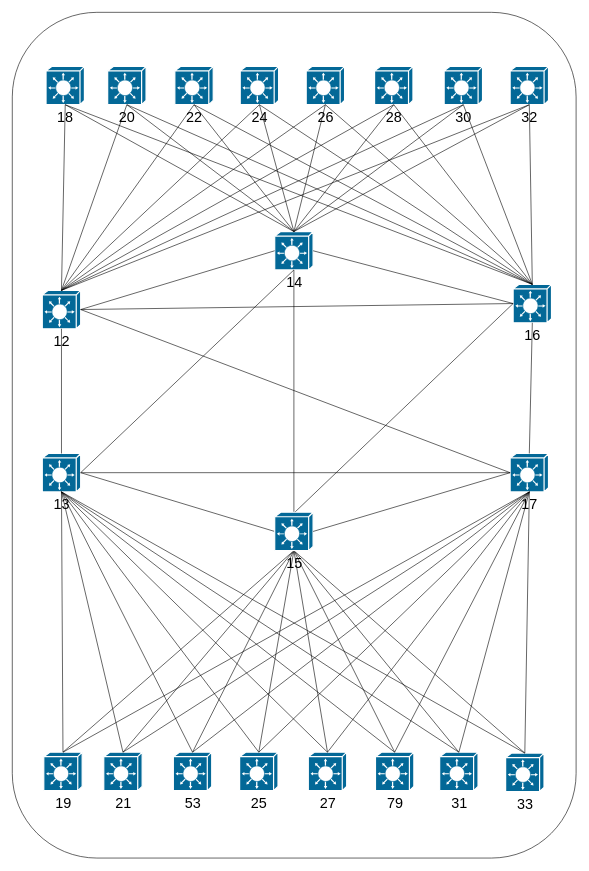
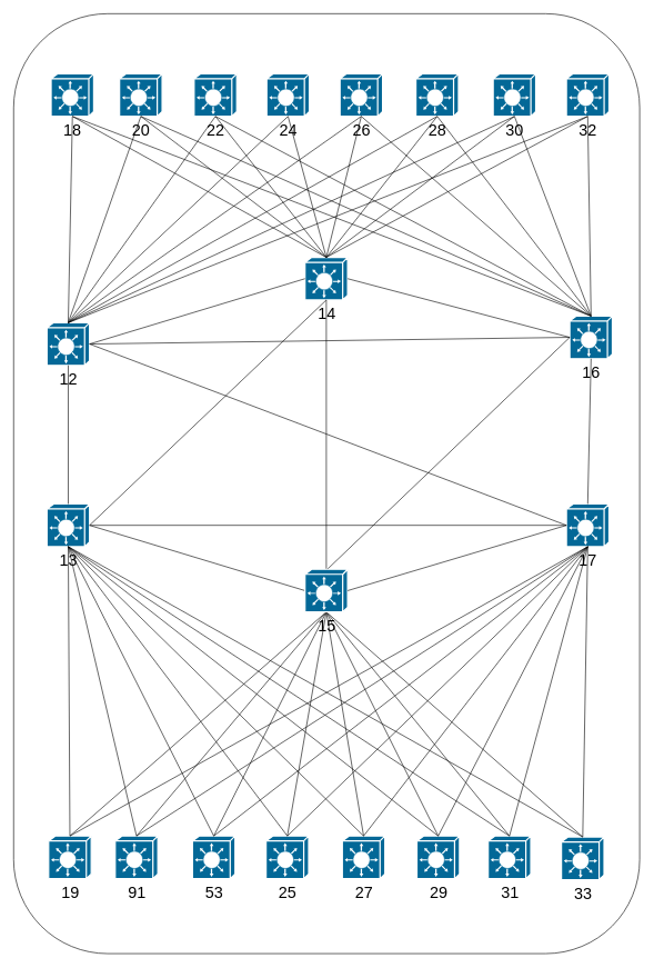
- <mxCell id="69" value="" style="endArrow=none;html=1;exitX=0.5;exitY=0;exitDx=0;exitDy=0;exitPerimeter=0;entryX=0.5;entryY=1;entryDx=0;entryDy=0;entryPerimeter=0;" parent="1" source="6" target="14" edge="1"><mxGeometry width="50" height="50" relative="1" as="geometry"><mxPoint x="116" y="873.5" as="sourcePoint" /><mxPoint x="166" y="823.5" as="targetPoint" /></mxGeometry></mxCell>
- <mxCell id="11" value="&lt;font style=&quot;font-size: 24px&quot;&gt;21&lt;/font&gt;" style="shape=mxgraph.cisco.switches.layer_3_switch;html=1;pointerEvents=1;dashed=0;fillColor=#036897;strokeColor=#ffffff;strokeWidth=2;verticalLabelPosition=bottom;verticalAlign=top;align=center;outlineConnect=0;" parent="1" vertex="1"><mxGeometry x="172.5" y="1253.5" width="64" height="64" as="geometry" /></mxCell>
+ <mxCell id="11" value="&lt;font style=&quot;font-size: 24px&quot;&gt;91&lt;/font&gt;" style="shape=mxgraph.cisco.switches.layer_3_switch;html=1;pointerEvents=1;dashed=0;fillColor=#036897;strokeColor=#ffffff;strokeWidth=2;verticalLabelPosition=bottom;verticalAlign=top;align=center;outlineConnect=0;" parent="1" vertex="1"><mxGeometry x="172.5" y="1253.5" width="64" height="64" as="geometry" /></mxCell>
- <mxCell id="19" value="&lt;font style=&quot;font-size: 24px&quot;&gt;79&lt;/font&gt;" style="shape=mxgraph.cisco.switches.layer_3_switch;html=1;pointerEvents=1;dashed=0;fillColor=#036897;strokeColor=#ffffff;strokeWidth=2;verticalLabelPosition=bottom;verticalAlign=top;align=center;outlineConnect=0;" parent="1" vertex="1"><mxGeometry x="625.5" y="1253.5" width="64" height="64" as="geometry" /></mxCell>
+ <mxCell id="19" value="&lt;font style=&quot;font-size: 24px&quot;&gt;29&lt;/font&gt;" style="shape=mxgraph.cisco.switches.layer_3_switch;html=1;pointerEvents=1;dashed=0;fillColor=#036897;strokeColor=#ffffff;strokeWidth=2;verticalLabelPosition=bottom;verticalAlign=top;align=center;outlineConnect=0;" parent="1" vertex="1"><mxGeometry x="625.5" y="1253.5" width="64" height="64" as="geometry" /></mxCell>
